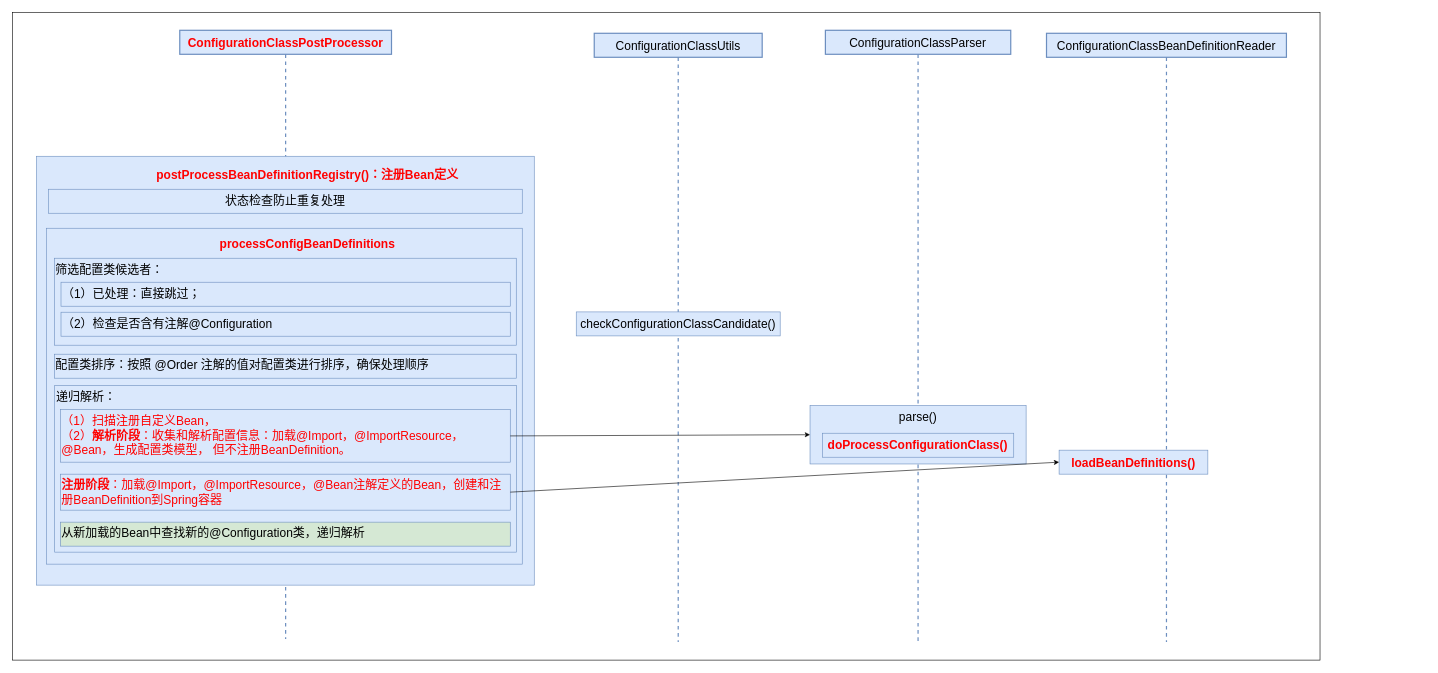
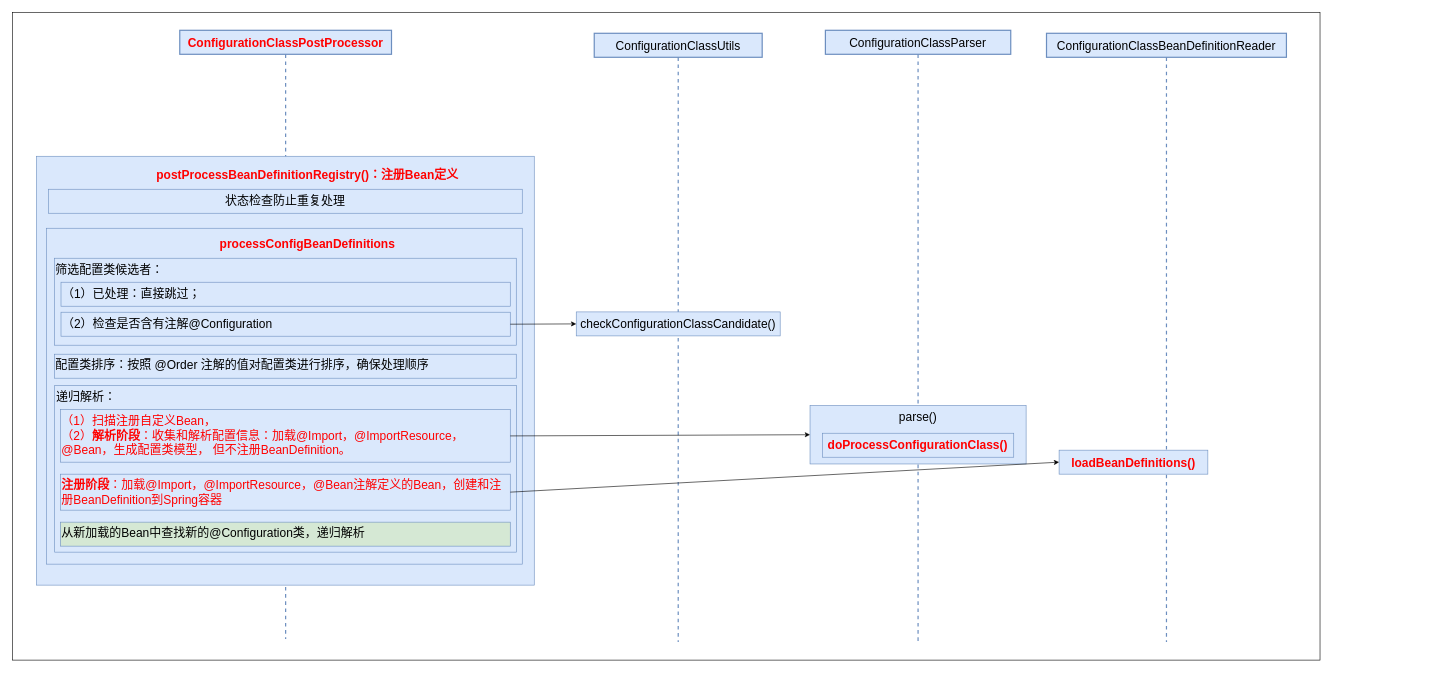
+ <mxCell id="18" value="" style="endArrow=classic;html=1;rounded=0;exitX=1;exitY=0.5;exitDx=0;exitDy=0;entryX=0;entryY=0.5;entryDx=0;entryDy=0;" parent="1" source="14" target="17" edge="1"><mxGeometry width="50" height="50" relative="1" as="geometry"><mxPoint x="1130" y="450" as="sourcePoint" /><mxPoint x="1180" y="400" as="targetPoint" /></mxGeometry></mxCell>
